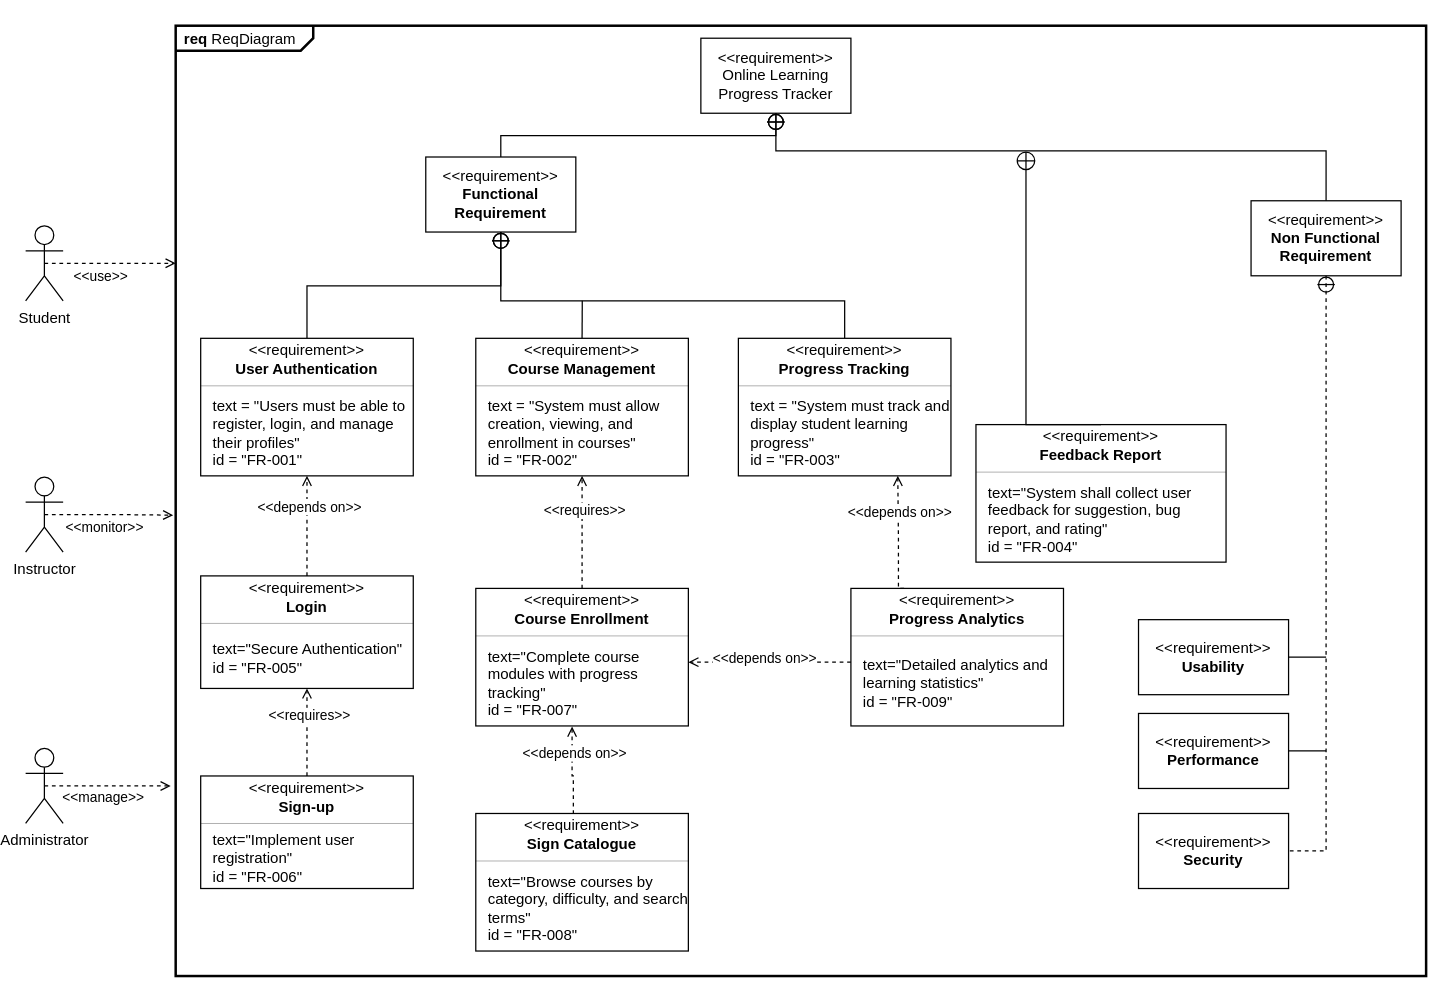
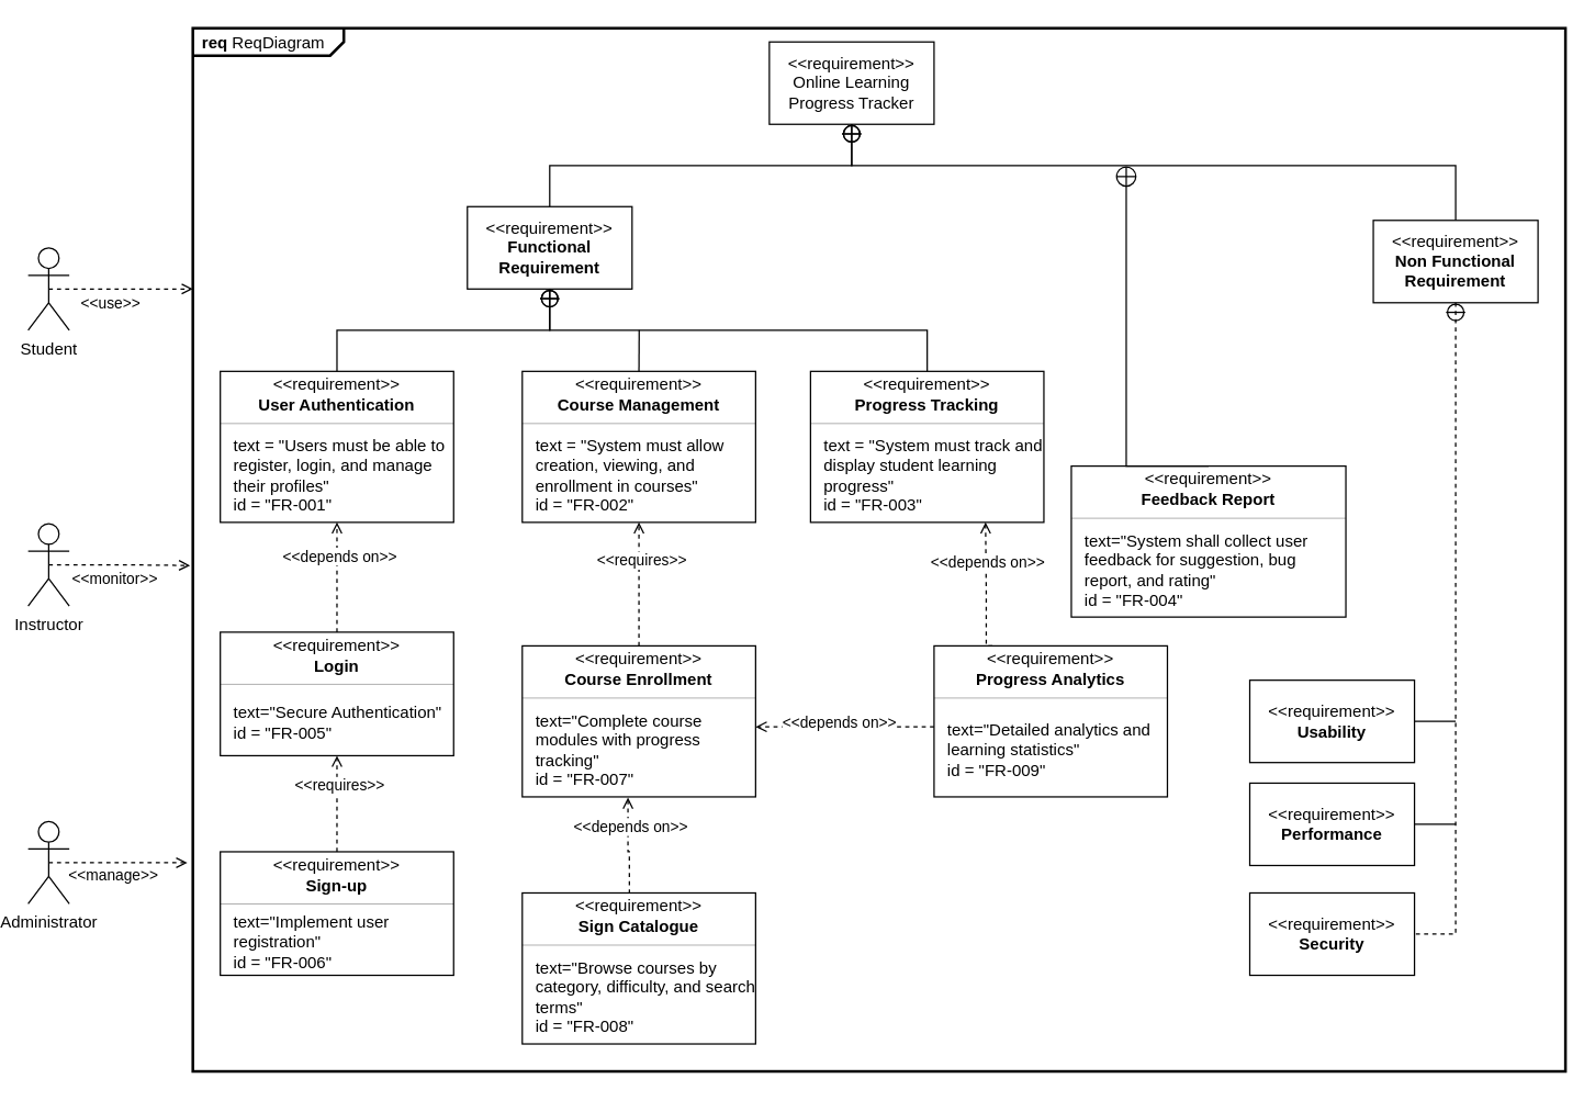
- <mxCell id="7" value="&amp;lt;&amp;lt;requirement&amp;gt;&amp;gt;&lt;br&gt;&lt;b&gt;Functional Requirement&lt;/b&gt;" style="shape=rect;html=1;whiteSpace=wrap;align=center;" vertex="1" parent="1"><mxGeometry x="340" y="125" width="120" height="60" as="geometry" /></mxCell>
+ <mxCell id="7" value="&amp;lt;&amp;lt;requirement&amp;gt;&amp;gt;&lt;br&gt;&lt;b&gt;Functional Requirement&lt;/b&gt;" style="shape=rect;html=1;whiteSpace=wrap;align=center;" vertex="1" parent="1"><mxGeometry x="340" y="150" width="120" height="60" as="geometry" /></mxCell>
